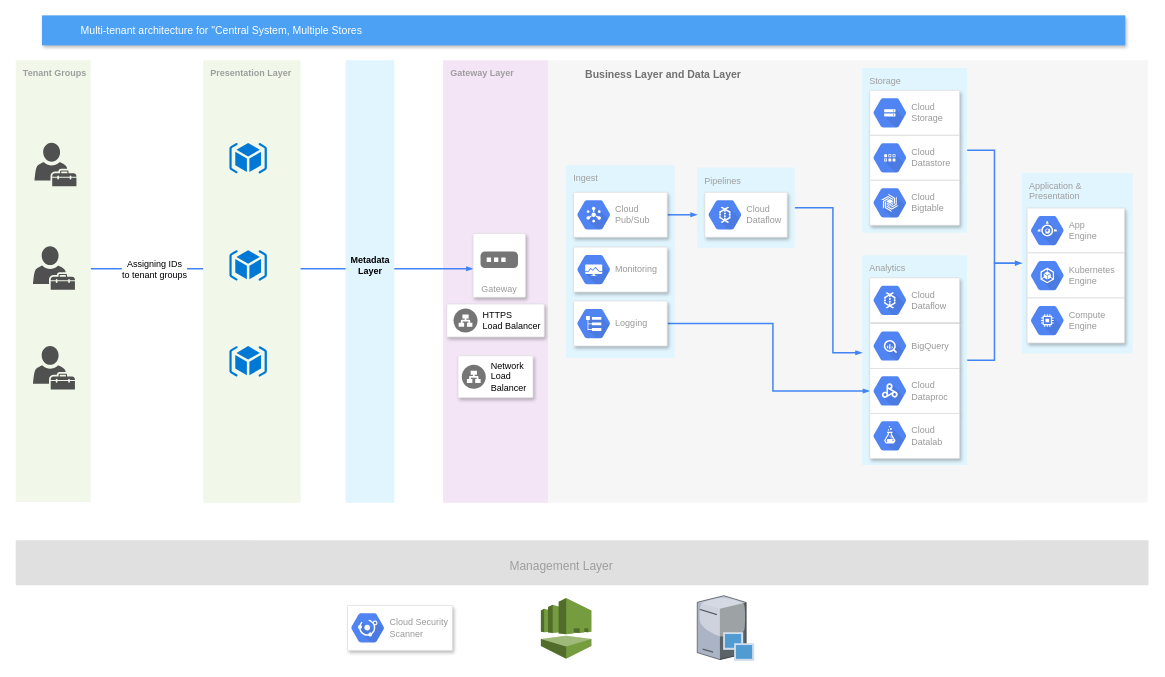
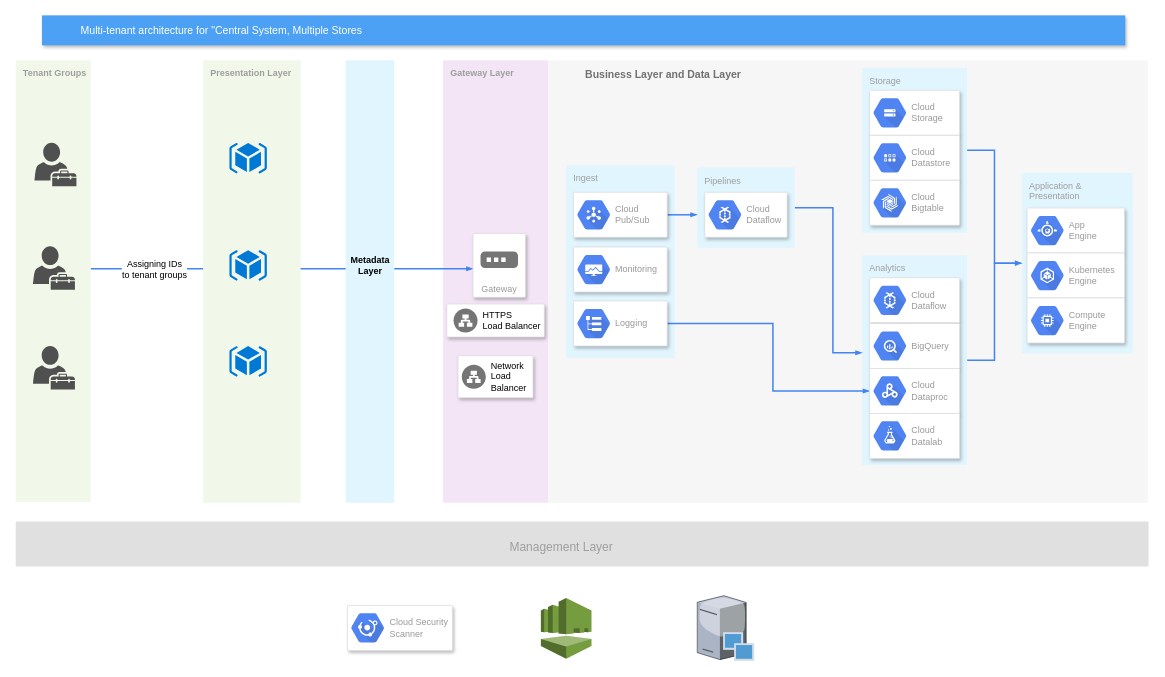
- <mxCell id="16" value="&amp;nbsp;&amp;nbsp;&amp;nbsp;&amp;nbsp;&amp;nbsp;&amp;nbsp;&amp;nbsp;&amp;nbsp;&amp;nbsp;&amp;nbsp;&amp;nbsp;&amp;nbsp; &lt;br&gt;&lt;div align=&quot;center&quot;&gt;&lt;font size=&quot;3&quot;&gt;&amp;nbsp;&amp;nbsp;&amp;nbsp;&amp;nbsp;&amp;nbsp;&amp;nbsp;&amp;nbsp;&amp;nbsp;&amp;nbsp; &amp;nbsp; &amp;nbsp; &amp;nbsp; &amp;nbsp; &amp;nbsp; &amp;nbsp; &amp;nbsp; &amp;nbsp; &amp;nbsp; &amp;nbsp; &amp;nbsp; &amp;nbsp; &amp;nbsp; &amp;nbsp; &amp;nbsp; &amp;nbsp; &amp;nbsp; &amp;nbsp; &amp;nbsp; &amp;nbsp; &amp;nbsp; &amp;nbsp; &amp;nbsp; &amp;nbsp; &amp;nbsp; &amp;nbsp; &amp;nbsp; &amp;nbsp; &amp;nbsp; &amp;nbsp; &amp;nbsp; &amp;nbsp; &amp;nbsp; &amp;nbsp; &amp;nbsp; &amp;nbsp; &amp;nbsp; &amp;nbsp; &amp;nbsp; &amp;nbsp; &amp;nbsp; &amp;nbsp; &amp;nbsp; &amp;nbsp; &amp;nbsp; &amp;nbsp; &amp;nbsp; &amp;nbsp; &amp;nbsp; &amp;nbsp; &amp;nbsp; &amp;nbsp; &amp;nbsp; &amp;nbsp; &amp;nbsp; &amp;nbsp; &amp;nbsp; &amp;nbsp; &amp;nbsp; &amp;nbsp; &amp;nbsp; &amp;nbsp; &amp;nbsp;&amp;nbsp; &amp;nbsp;&amp;nbsp;&amp;nbsp;&amp;nbsp;&amp;nbsp;&amp;nbsp;&amp;nbsp;&amp;nbsp; Management Layer&lt;/font&gt;&lt;/div&gt;&lt;div align=&quot;center&quot;&gt;&lt;font size=&quot;3&quot;&gt;&lt;/font&gt;&lt;br&gt;&lt;/div&gt;" style="rounded=1;absoluteArcSize=1;arcSize=2;html=1;strokeColor=none;gradientColor=none;shadow=0;dashed=0;strokeColor=none;fontSize=12;fontColor=#9E9E9E;align=left;verticalAlign=top;spacing=10;spacingTop=-4;fillColor=#E0E0E0;" parent="1" vertex="1"><mxGeometry y="720" width="1511" height="60" as="geometry" x="20" /></mxCell>
+ <mxCell id="16" value="&amp;nbsp;&amp;nbsp;&amp;nbsp;&amp;nbsp;&amp;nbsp;&amp;nbsp;&amp;nbsp;&amp;nbsp;&amp;nbsp;&amp;nbsp;&amp;nbsp;&amp;nbsp; &lt;br&gt;&lt;div align=&quot;center&quot;&gt;&lt;font size=&quot;3&quot;&gt;&amp;nbsp;&amp;nbsp;&amp;nbsp;&amp;nbsp;&amp;nbsp;&amp;nbsp;&amp;nbsp;&amp;nbsp;&amp;nbsp; &amp;nbsp; &amp;nbsp; &amp;nbsp; &amp;nbsp; &amp;nbsp; &amp;nbsp; &amp;nbsp; &amp;nbsp; &amp;nbsp; &amp;nbsp; &amp;nbsp; &amp;nbsp; &amp;nbsp; &amp;nbsp; &amp;nbsp; &amp;nbsp; &amp;nbsp; &amp;nbsp; &amp;nbsp; &amp;nbsp; &amp;nbsp; &amp;nbsp; &amp;nbsp; &amp;nbsp; &amp;nbsp; &amp;nbsp; &amp;nbsp; &amp;nbsp; &amp;nbsp; &amp;nbsp; &amp;nbsp; &amp;nbsp; &amp;nbsp; &amp;nbsp; &amp;nbsp; &amp;nbsp; &amp;nbsp; &amp;nbsp; &amp;nbsp; &amp;nbsp; &amp;nbsp; &amp;nbsp; &amp;nbsp; &amp;nbsp; &amp;nbsp; &amp;nbsp; &amp;nbsp; &amp;nbsp; &amp;nbsp; &amp;nbsp; &amp;nbsp; &amp;nbsp; &amp;nbsp; &amp;nbsp; &amp;nbsp; &amp;nbsp; &amp;nbsp; &amp;nbsp; &amp;nbsp; &amp;nbsp; &amp;nbsp; &amp;nbsp; &amp;nbsp;&amp;nbsp; &amp;nbsp;&amp;nbsp;&amp;nbsp;&amp;nbsp;&amp;nbsp;&amp;nbsp;&amp;nbsp;&amp;nbsp; Management Layer&lt;/font&gt;&lt;/div&gt;&lt;div align=&quot;center&quot;&gt;&lt;font size=&quot;3&quot;&gt;&lt;/font&gt;&lt;br&gt;&lt;/div&gt;" style="rounded=1;absoluteArcSize=1;arcSize=2;html=1;strokeColor=none;gradientColor=none;shadow=0;dashed=0;strokeColor=none;fontSize=12;fontColor=#9E9E9E;align=left;verticalAlign=top;spacing=10;spacingTop=-4;fillColor=#E0E0E0;" parent="1" vertex="1"><mxGeometry x="20" y="695" width="1511" height="60" as="geometry" /></mxCell>
